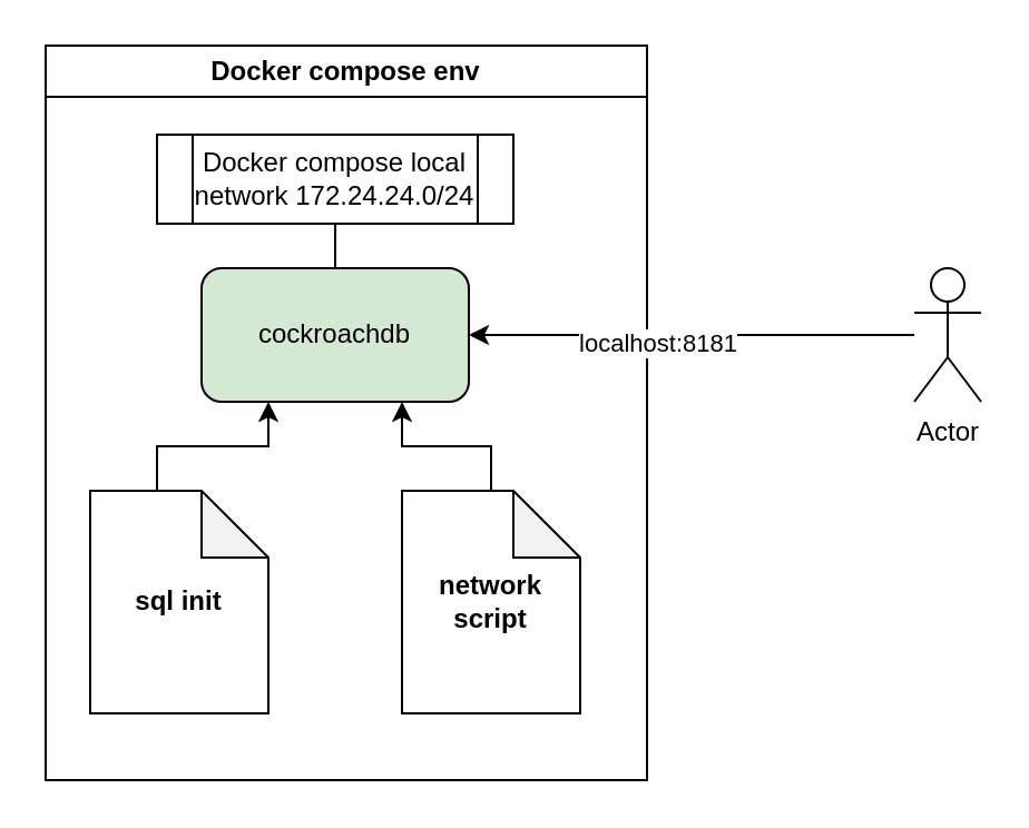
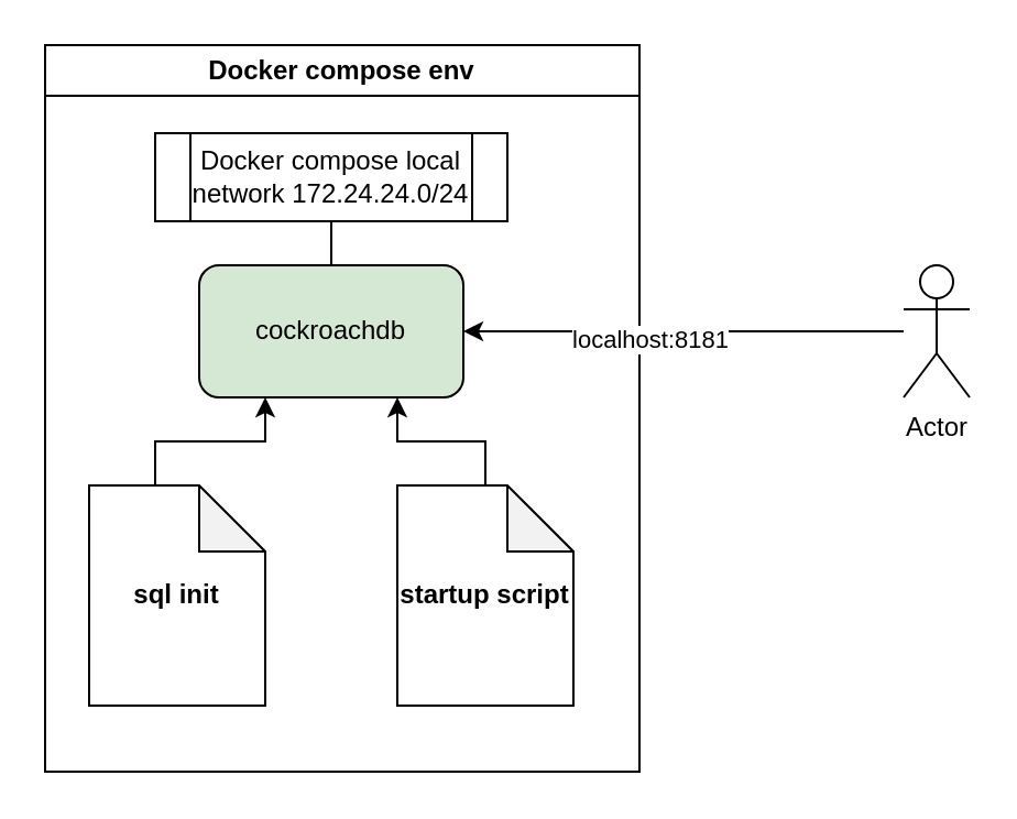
- <mxCell id="9" value="&lt;b&gt;network script&lt;/b&gt;" style="shape=note;whiteSpace=wrap;html=1;backgroundOutline=1;darkOpacity=0.05;" parent="2" vertex="1"><mxGeometry x="160" y="200" width="80" height="100" as="geometry" /></mxCell>
+ <mxCell id="9" value="&lt;b&gt;startup script&lt;/b&gt;" style="shape=note;whiteSpace=wrap;html=1;backgroundOutline=1;darkOpacity=0.05;" parent="2" vertex="1"><mxGeometry x="160" y="200" width="80" height="100" as="geometry" /></mxCell>
